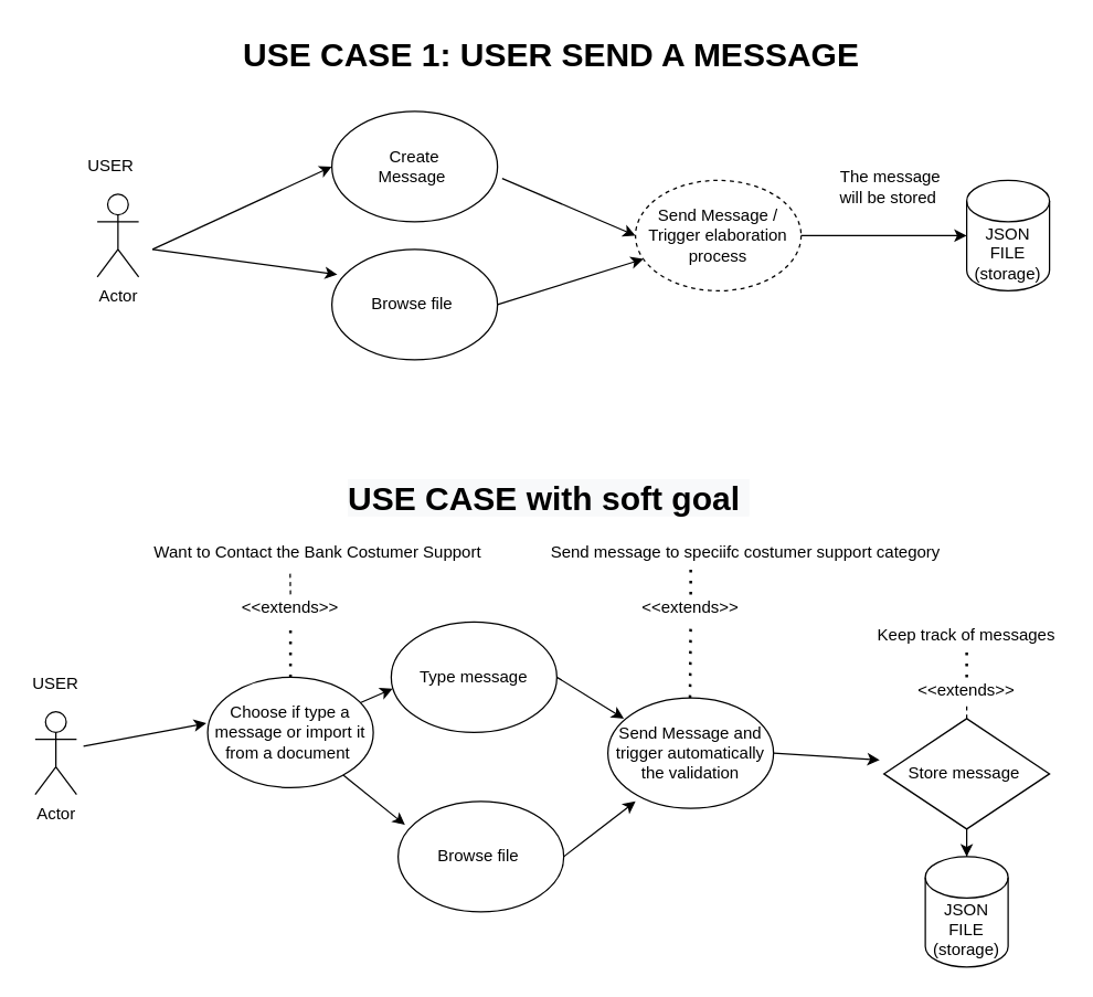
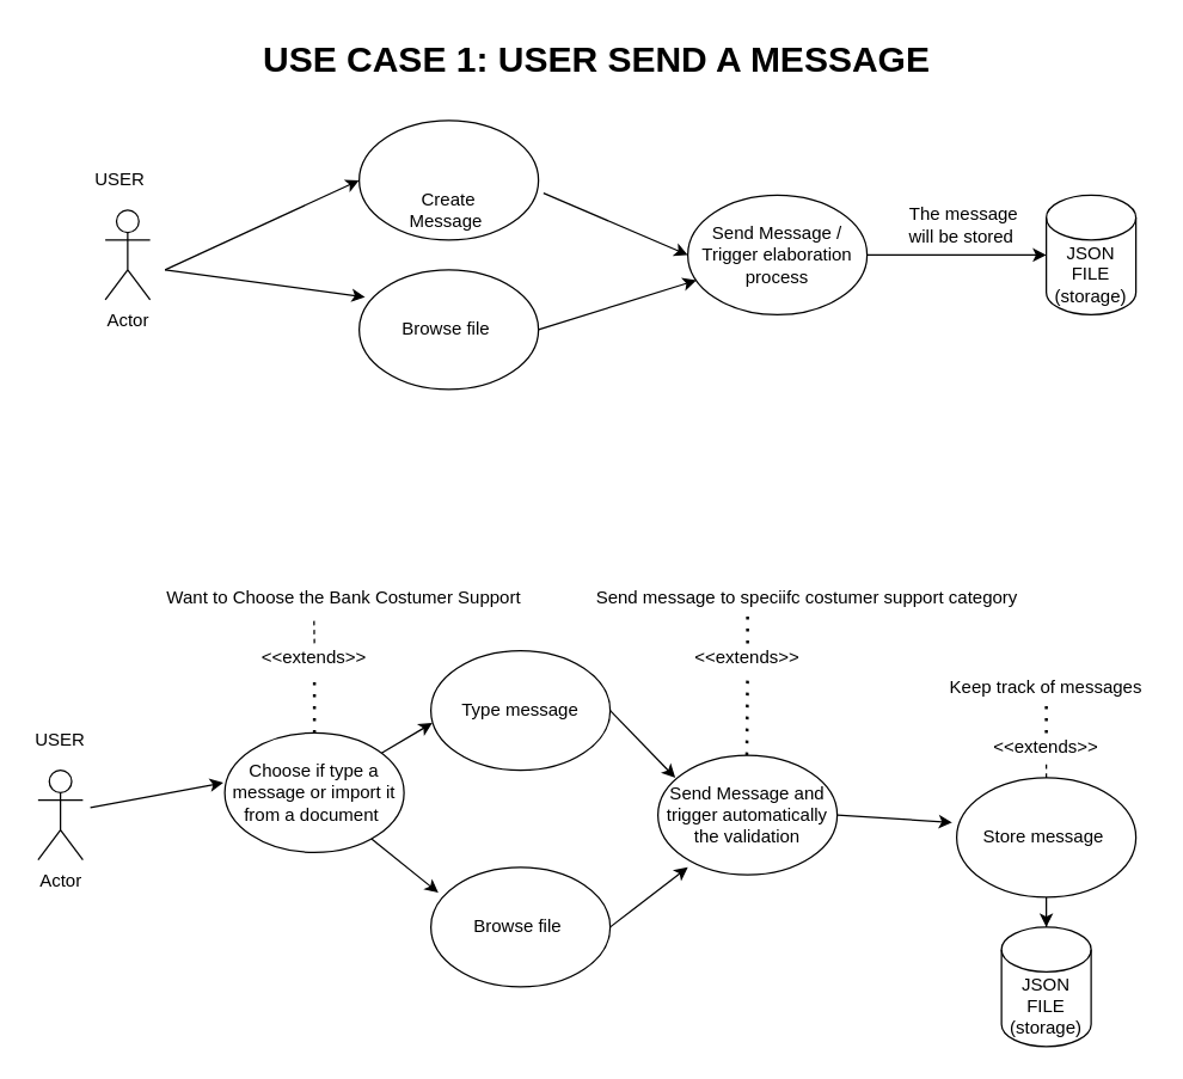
- <mxCell id="3" value="Create Message&amp;nbsp;" style="text;html=1;strokeColor=none;fillColor=none;align=center;verticalAlign=middle;whiteSpace=wrap;rounded=0;" parent="1" vertex="1"><mxGeometry x="255" y="110" width="90" height="20" as="geometry" /></mxCell>
+ <mxCell id="3" value="Create Message&amp;nbsp;" style="text;html=1;strokeColor=none;fillColor=none;align=center;verticalAlign=middle;whiteSpace=wrap;rounded=0;" parent="1" vertex="1"><mxGeometry x="255" y="130" width="90" height="20" as="geometry" /></mxCell>
- <mxCell id="12" value="The message will be stored&amp;nbsp;" style="text;html=1;strokeColor=none;fillColor=none;align=center;verticalAlign=middle;whiteSpace=wrap;rounded=0;" parent="1" vertex="1"><mxGeometry x="600" y="125" width="90" height="20" as="geometry" /></mxCell>
+ <mxCell id="12" value="The message will be stored&amp;nbsp;" style="text;html=1;strokeColor=none;fillColor=none;align=center;verticalAlign=middle;whiteSpace=wrap;rounded=0;" parent="1" vertex="1"><mxGeometry x="600" y="140" width="90" height="20" as="geometry" /></mxCell>
- <mxCell id="4" value="Send Message / Trigger elaboration process" style="ellipse;whiteSpace=wrap;html=1;dashed=1;" parent="1" vertex="1"><mxGeometry x="460" y="130" width="120" height="80" as="geometry" /></mxCell>
+ <mxCell id="4" value="Send Message / Trigger elaboration process" style="ellipse;whiteSpace=wrap;html=1;" parent="1" vertex="1"><mxGeometry x="460" y="130" width="120" height="80" as="geometry" /></mxCell>
- <mxCell id="17" value="&lt;span style=&quot;color: rgb(0 , 0 , 0) ; font-family: &amp;#34;helvetica&amp;#34; ; font-size: 24px ; font-style: normal ; font-weight: 700 ; letter-spacing: normal ; text-align: center ; text-indent: 0px ; text-transform: none ; word-spacing: 0px ; background-color: rgb(248 , 249 , 250) ; display: inline ; float: none&quot;&gt;USE CASE with soft goal&amp;nbsp;&lt;/span&gt;" style="text;whiteSpace=wrap;html=1;" vertex="1" parent="1"><mxGeometry x="250" y="340" width="296" height="30" as="geometry" /></mxCell>
- <mxCell id="19" value="Want to Contact the Bank Costumer Support" style="text;html=1;strokeColor=none;fillColor=none;align=center;verticalAlign=middle;whiteSpace=wrap;rounded=0;" vertex="1" parent="1"><mxGeometry x="100" y="390" width="260" height="20" as="geometry" /></mxCell>
+ <mxCell id="19" value="Want to Choose the Bank Costumer Support" style="text;html=1;strokeColor=none;fillColor=none;align=center;verticalAlign=middle;whiteSpace=wrap;rounded=0;" vertex="1" parent="1"><mxGeometry x="100" y="390" width="260" height="20" as="geometry" /></mxCell>
- <mxCell id="26" value="Type message" style="ellipse;whiteSpace=wrap;html=1;" vertex="1" parent="1"><mxGeometry x="283" y="450" width="120" height="80" as="geometry" /></mxCell>
+ <mxCell id="26" value="Type message" style="ellipse;whiteSpace=wrap;html=1;" vertex="1" parent="1"><mxGeometry x="288" y="435" width="120" height="80" as="geometry" /></mxCell>
- <mxCell id="37" value="Store message&amp;nbsp;" style="rhombus;whiteSpace=wrap;html=1;" vertex="1" parent="1"><mxGeometry x="640" y="520" width="120" height="80" as="geometry" /></mxCell>
+ <mxCell id="37" value="Store message&amp;nbsp;" style="ellipse;whiteSpace=wrap;html=1;" vertex="1" parent="1"><mxGeometry x="640" y="520" width="120" height="80" as="geometry" /></mxCell>
